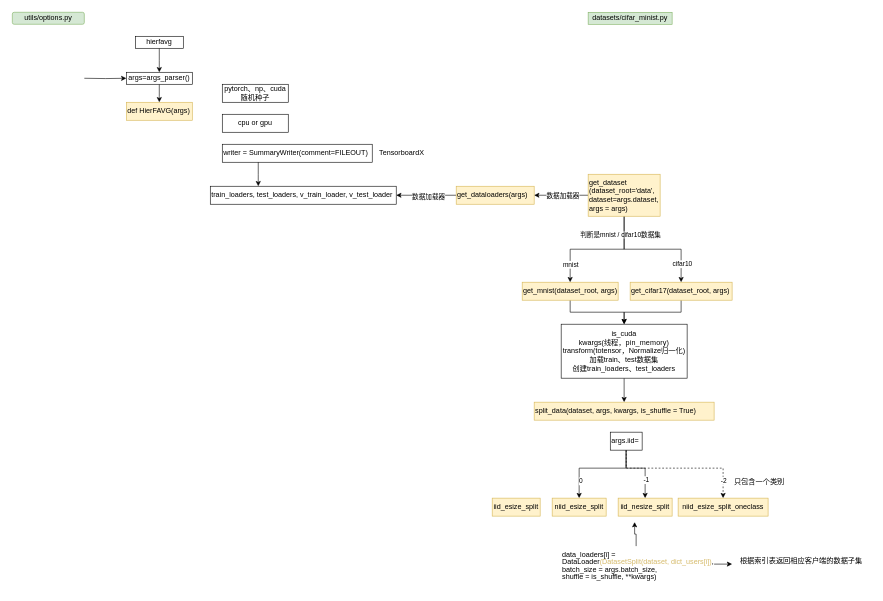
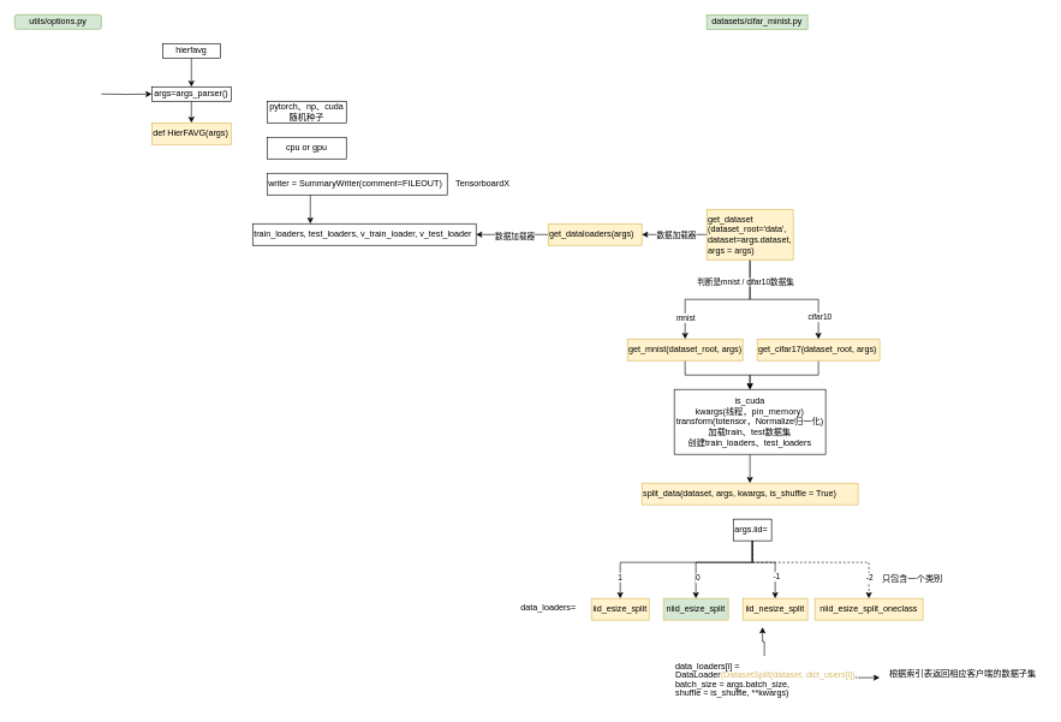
+ <mxCell id="34" style="edgeStyle=orthogonalEdgeStyle;rounded=0;orthogonalLoop=1;jettySize=auto;html=1;entryX=0.5;entryY=0;entryDx=0;entryDy=0;" edge="1" parent="1" source="42" target="43"><mxGeometry relative="1" as="geometry"><Array as="points"><mxPoint x="1043" y="780" /><mxPoint x="860" y="780" /></Array></mxGeometry></mxCell>
+ <mxCell id="35" value="1" style="edgeLabel;html=1;align=center;verticalAlign=middle;resizable=0;points=[];" vertex="1" connectable="0" parent="34"><mxGeometry x="0.773" y="-1" relative="1" as="geometry"><mxPoint as="offset" /></mxGeometry></mxCell>
+ <mxCell id="48" value="data_loaders=" style="text;html=1;align=center;verticalAlign=middle;resizable=0;points=[];autosize=1;strokeColor=none;fillColor=none;" vertex="1" parent="1"><mxGeometry x="710" y="828" width="100" height="30" as="geometry" /></mxCell>
- <mxCell id="44" value="niid_esize_split" style="whiteSpace=wrap;html=1;fillColor=#fff2cc;strokeColor=#d6b656;" vertex="1" parent="1"><mxGeometry x="920" y="830" width="90" height="30" as="geometry" /></mxCell>
+ <mxCell id="44" value="niid_esize_split" style="whiteSpace=wrap;html=1;fillColor=#d5e8d4;strokeColor=#d6b656;" vertex="1" parent="1"><mxGeometry x="920" y="830" width="90" height="30" as="geometry" /></mxCell>
